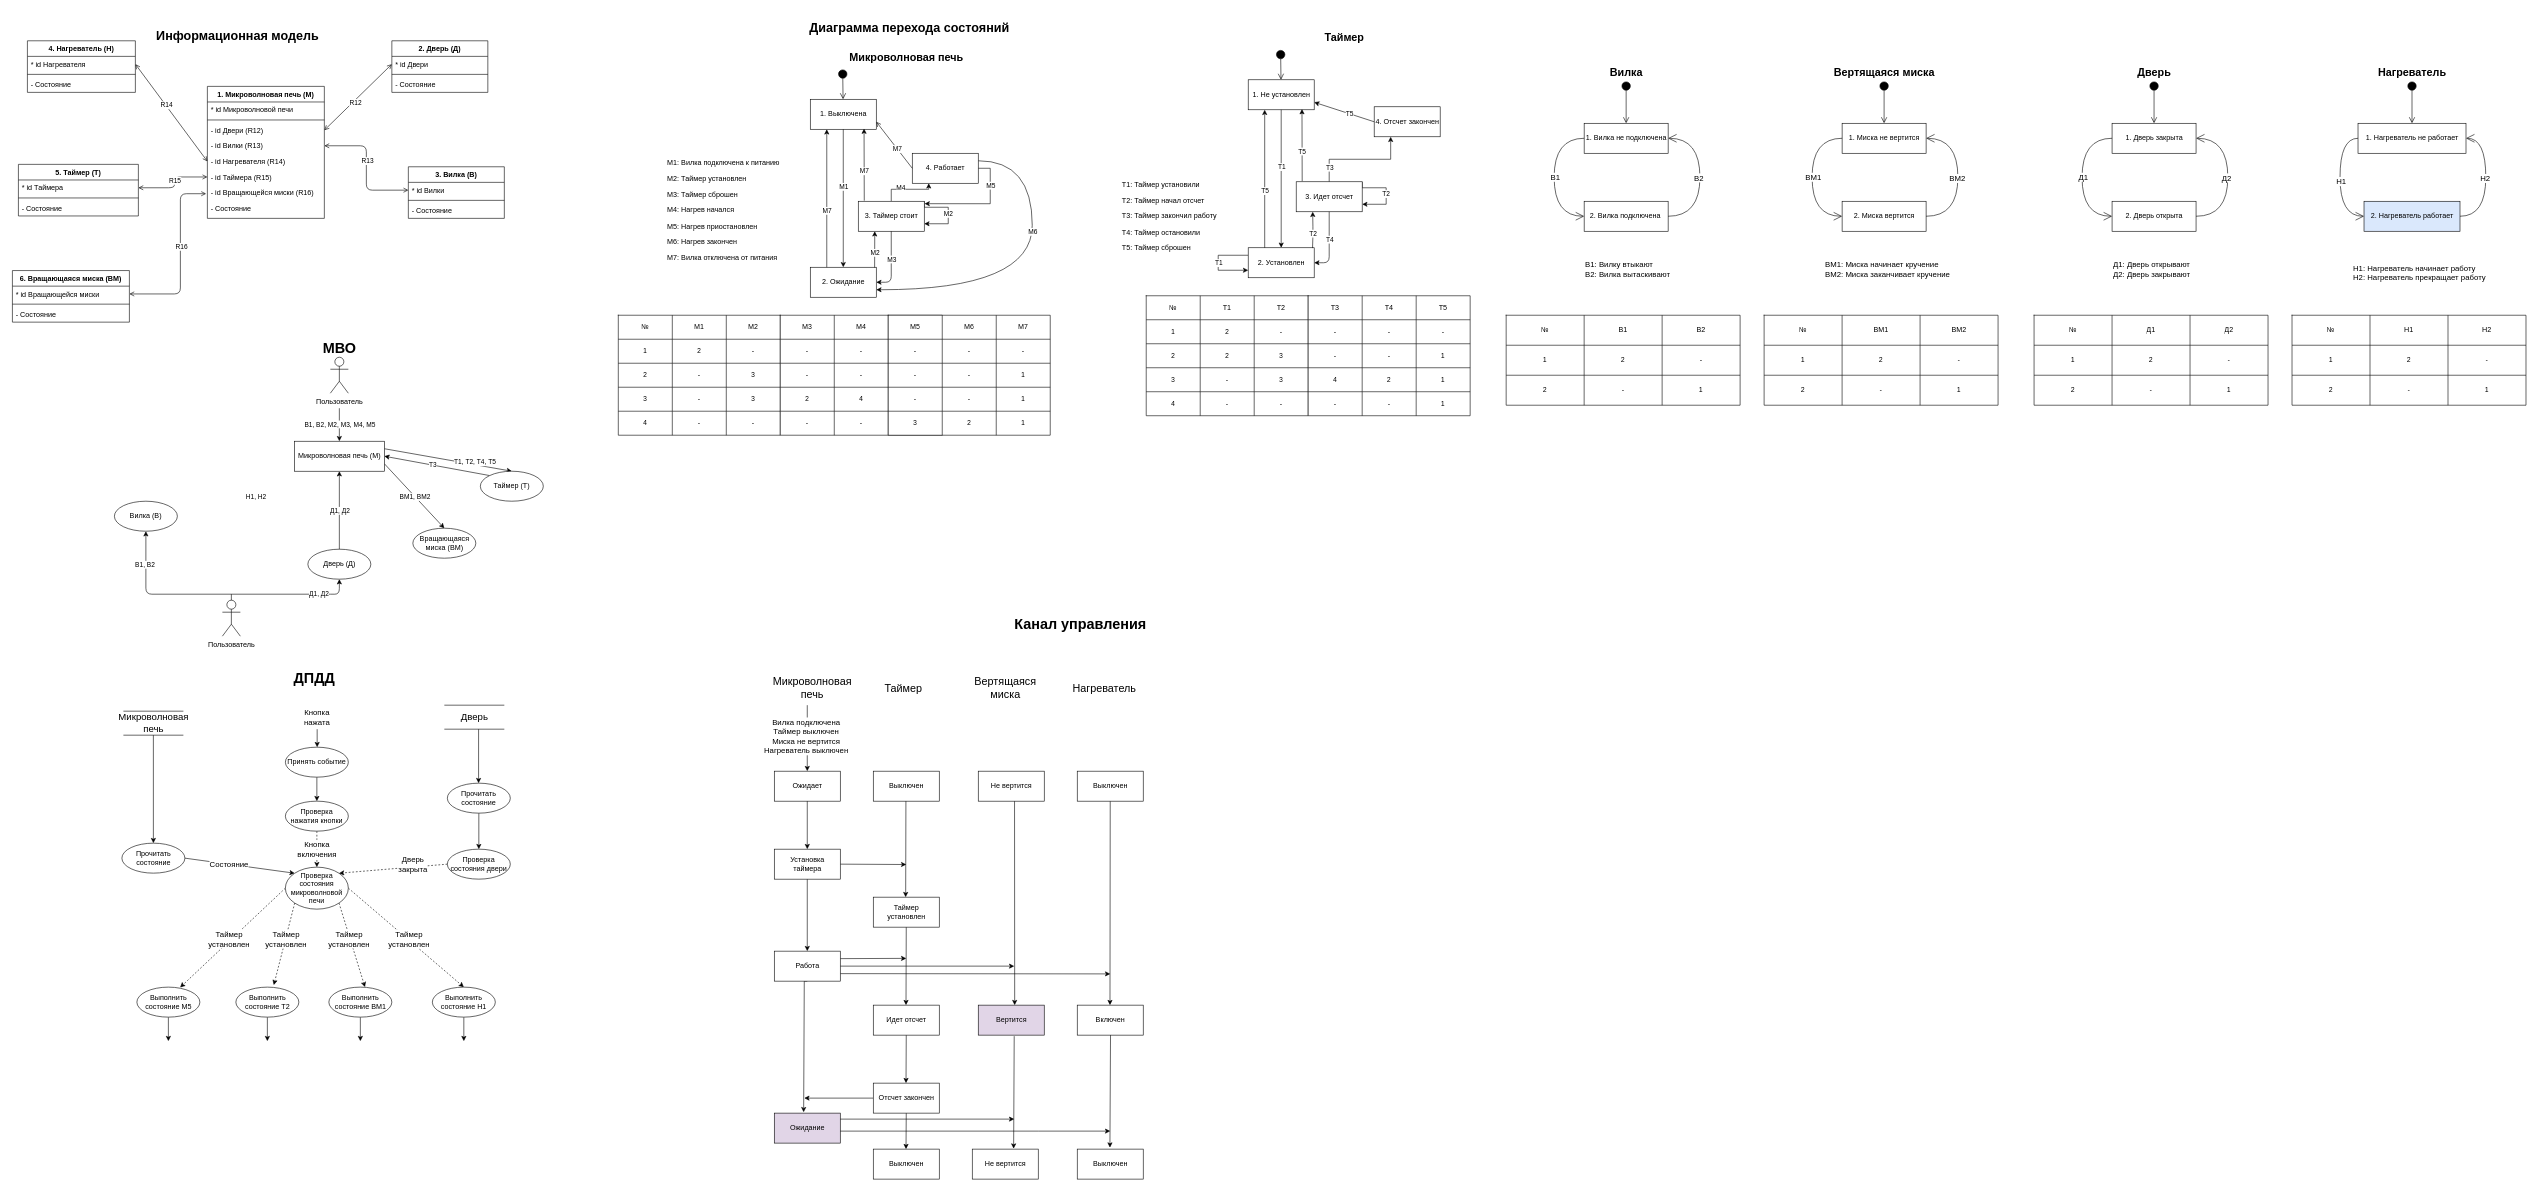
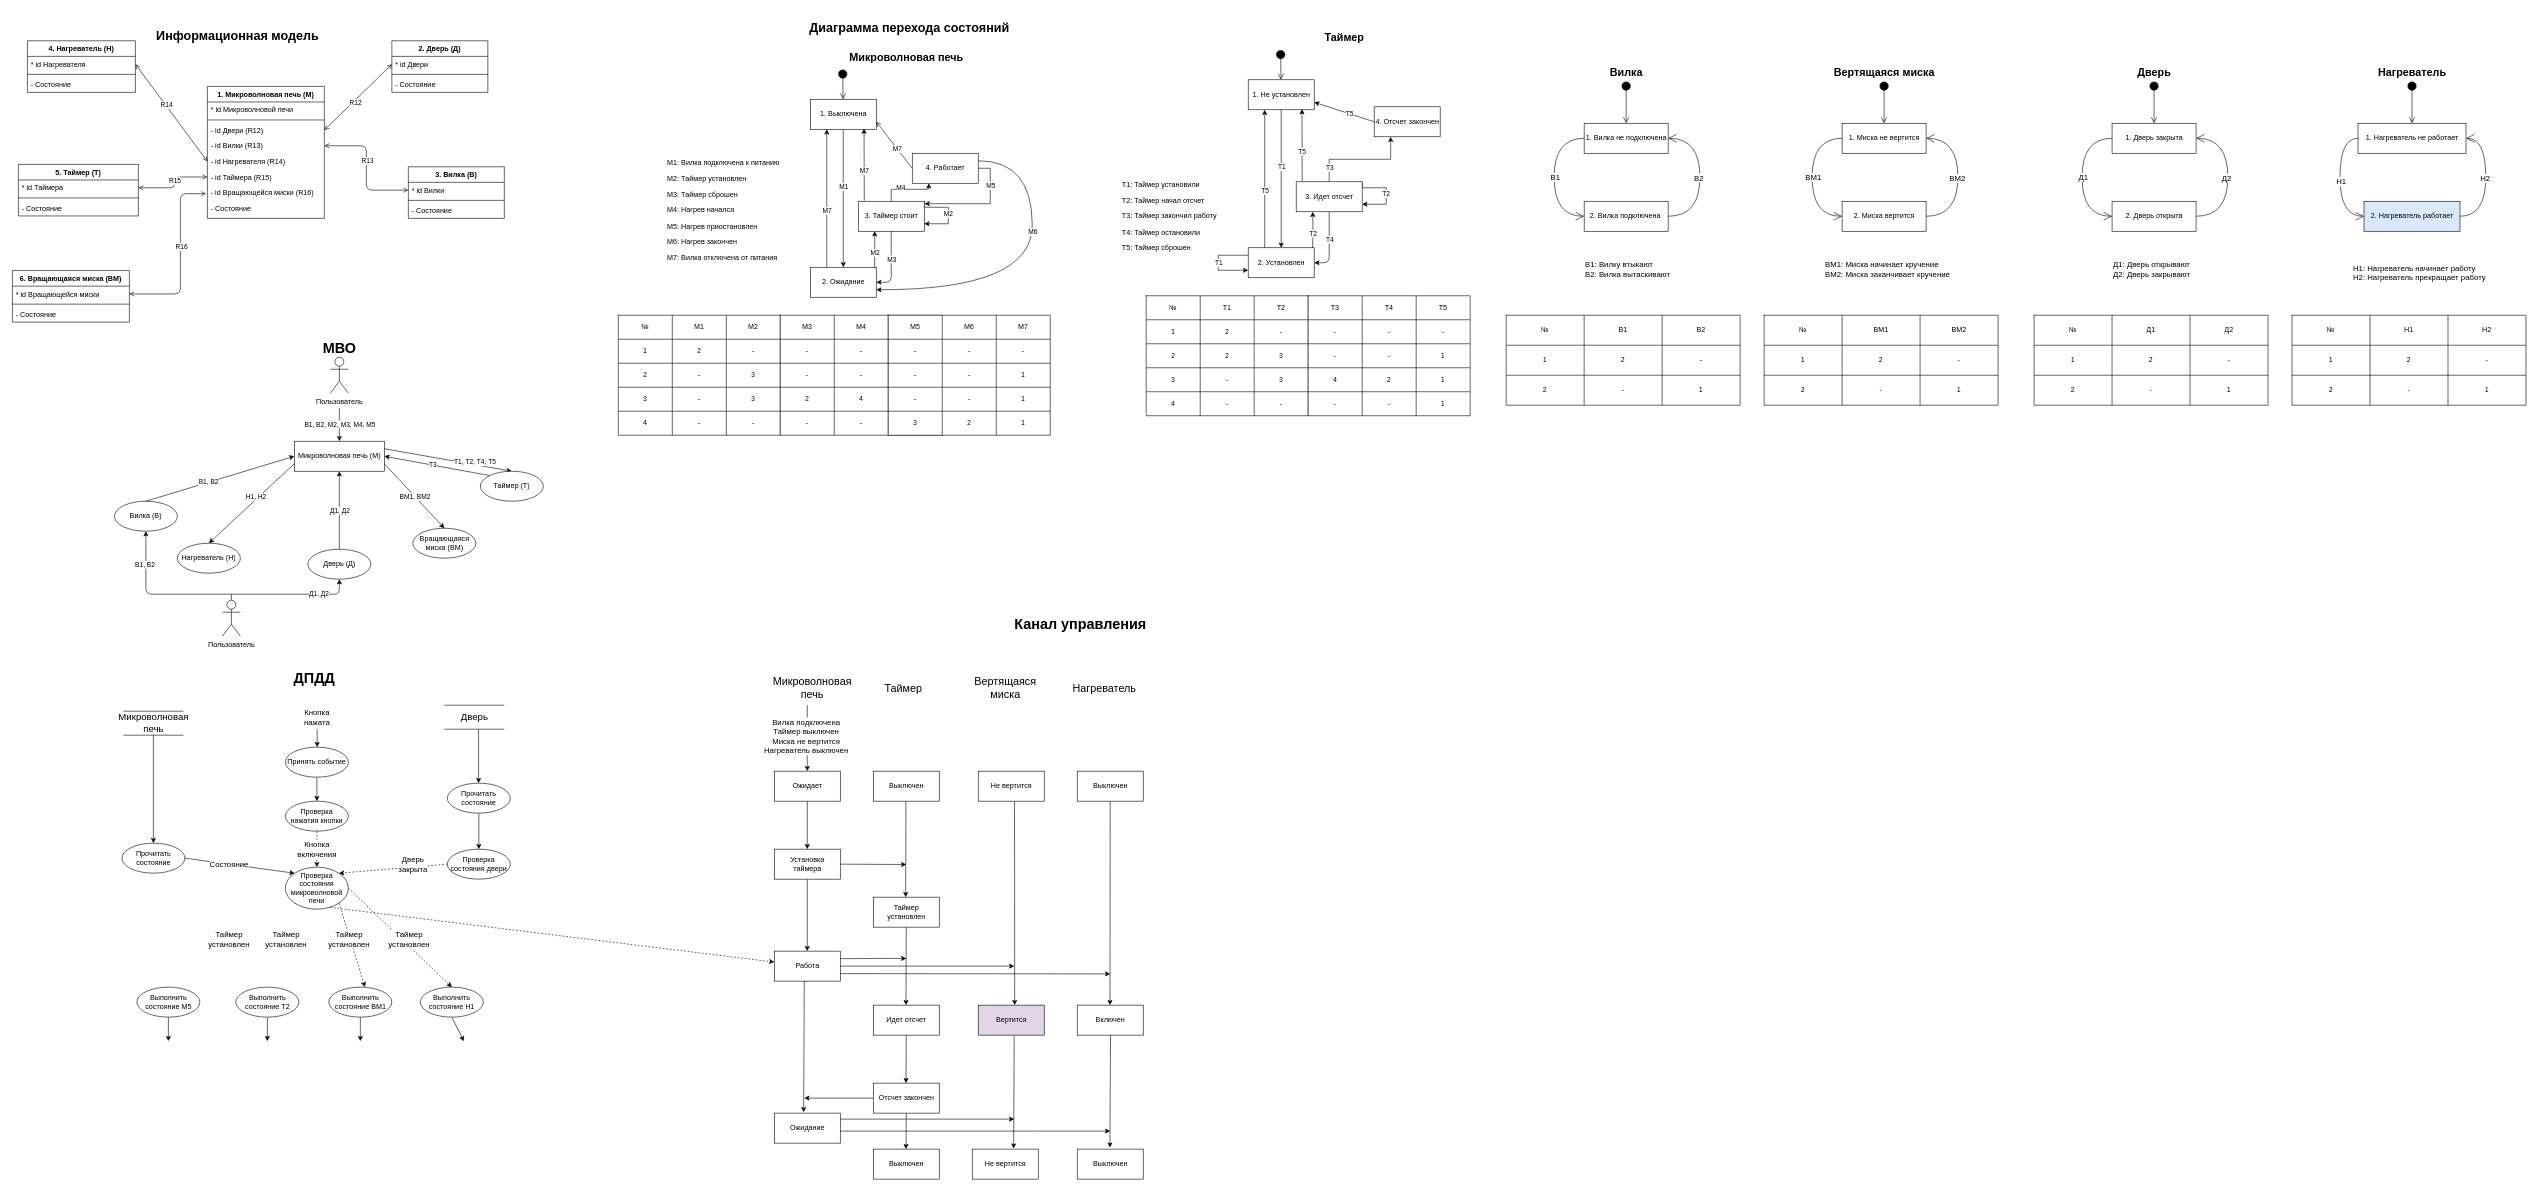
+ <mxCell id="80" value="" style="endArrow=classic;endFill=1;html=1;exitX=0.5;exitY=0;exitDx=0;exitDy=0;entryX=0;entryY=0.5;entryDx=0;entryDy=0;" parent="1" source="72" target="70" edge="1"><mxGeometry width="160" relative="1" as="geometry"><mxPoint x="320" y="755" as="sourcePoint" /><mxPoint x="480" y="755" as="targetPoint" /></mxGeometry></mxCell>
+ <mxCell id="81" value="В1, В2" style="edgeLabel;html=1;align=center;verticalAlign=middle;resizable=0;points=[];" parent="80" vertex="1" connectable="0"><mxGeometry x="-0.159" y="1" relative="1" as="geometry"><mxPoint as="offset" /></mxGeometry></mxCell>
+ <mxCell id="82" value="" style="endArrow=classic;endFill=1;html=1;exitX=0;exitY=0.75;exitDx=0;exitDy=0;entryX=0.5;entryY=0;entryDx=0;entryDy=0;" parent="1" source="70" target="74" edge="1"><mxGeometry width="160" relative="1" as="geometry"><mxPoint x="322.5" y="960" as="sourcePoint" /><mxPoint x="475.234" y="1049.891" as="targetPoint" /></mxGeometry></mxCell>
+ <mxCell id="74" value="Нагреватель (Н)" style="ellipse;whiteSpace=wrap;html=1;" parent="1" vertex="1"><mxGeometry x="295" y="905" width="105" height="50" as="geometry" /></mxCell>
- <mxCell id="369" style="edgeStyle=none;rounded=0;orthogonalLoop=1;jettySize=auto;html=1;exitX=0;exitY=0.5;exitDx=0;exitDy=0;entryX=0.687;entryY=0.01;entryDx=0;entryDy=0;entryPerimeter=0;endArrow=classic;endFill=1;fontSize=13;dashed=1;" edge="1" parent="1" source="373" target="386"><mxGeometry relative="1" as="geometry" /></mxCell>
- <mxCell id="370" style="edgeStyle=none;rounded=0;orthogonalLoop=1;jettySize=auto;html=1;exitX=0;exitY=1;exitDx=0;exitDy=0;entryX=0.602;entryY=-0.07;entryDx=0;entryDy=0;entryPerimeter=0;dashed=1;endArrow=classic;endFill=1;fontSize=13;" edge="1" parent="1" source="373" target="388"><mxGeometry relative="1" as="geometry" /></mxCell>
+ <mxCell id="370" style="edgeStyle=none;rounded=0;orthogonalLoop=1;jettySize=auto;html=1;exitX=0;exitY=1;exitDx=0;exitDy=0;dashed=1;endArrow=classic;endFill=1;fontSize=13;" edge="1" parent="1" source="373" target="341"><mxGeometry relative="1" as="geometry" /></mxCell>
- <mxCell id="392" value="Выполнить состояние Н1" style="ellipse;whiteSpace=wrap;html=1;" vertex="1" parent="1"><mxGeometry x="720" y="1645" width="105" height="50" as="geometry" /></mxCell>
+ <mxCell id="392" value="Выполнить состояние Н1" style="ellipse;whiteSpace=wrap;html=1;" vertex="1" parent="1"><mxGeometry x="700" y="1645" width="105" height="50" as="geometry" /></mxCell>
- <mxCell id="351" value="Ожидание" style="html=1;fillColor=#e1d5e7;" vertex="1" parent="1"><mxGeometry x="1290" y="1855" width="110" height="50" as="geometry" /></mxCell>
+ <mxCell id="351" value="Ожидание" style="html=1;" vertex="1" parent="1"><mxGeometry x="1290" y="1855" width="110" height="50" as="geometry" /></mxCell>
